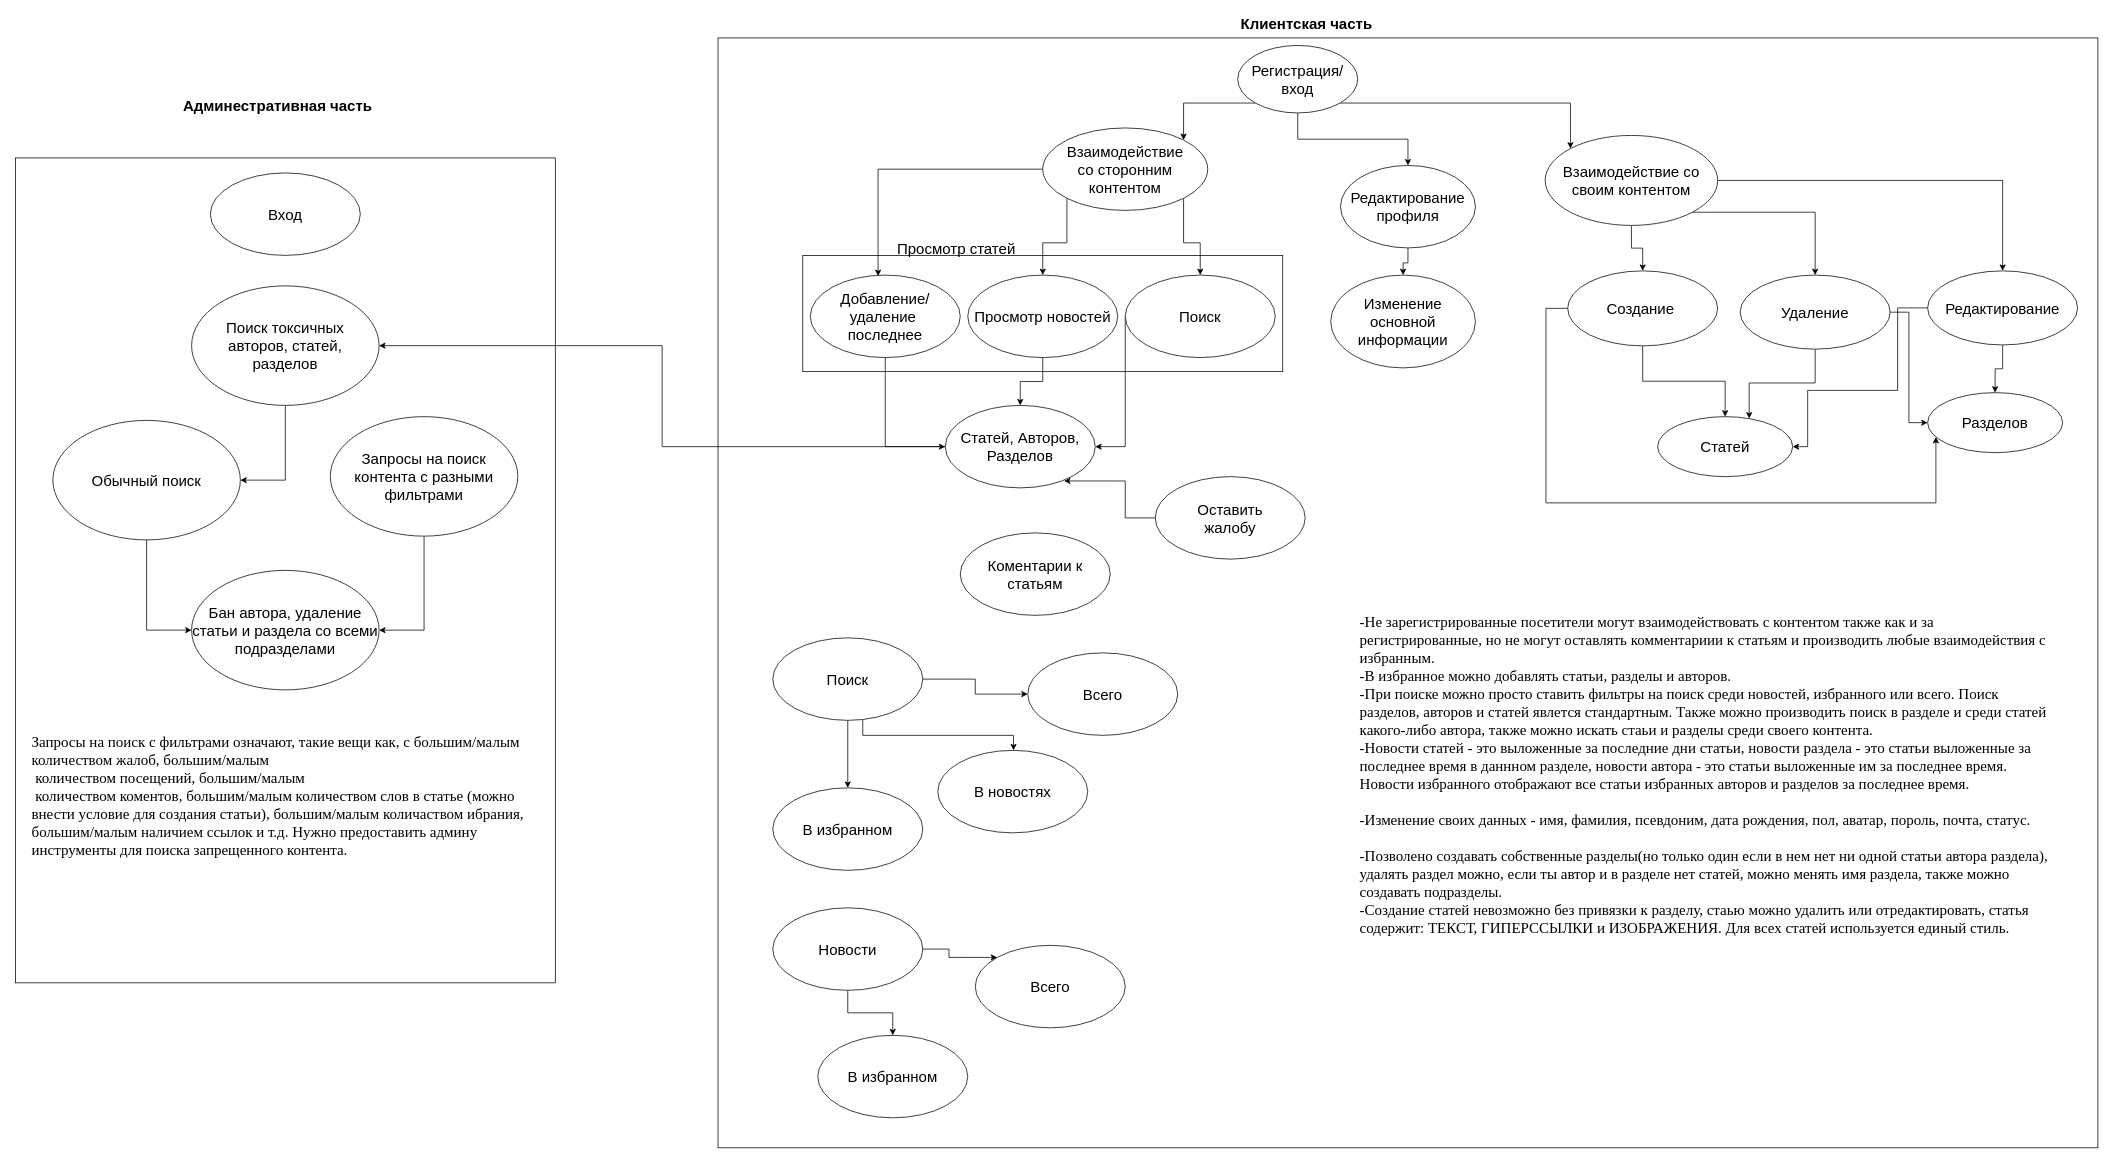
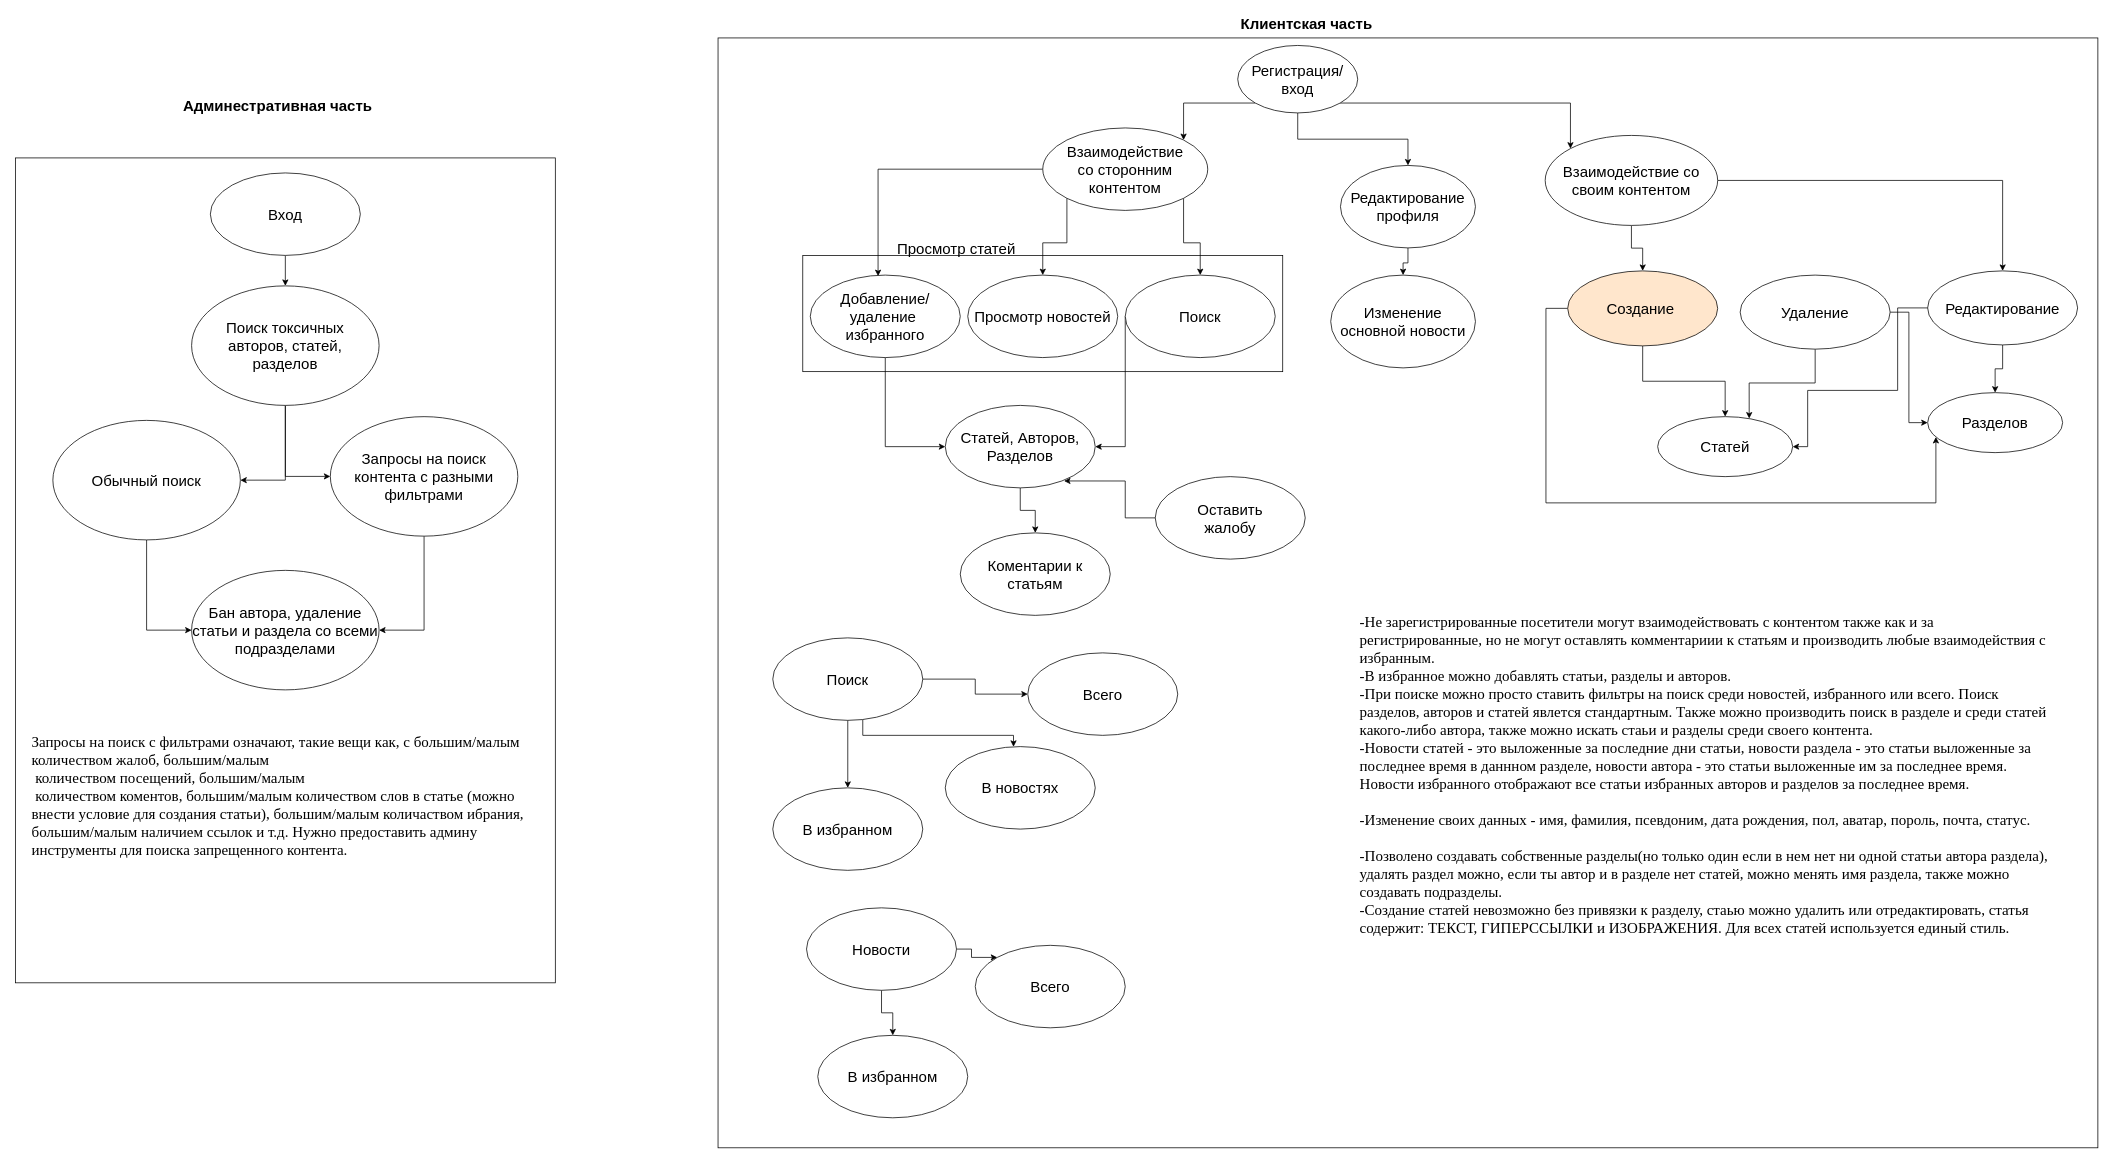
- <mxCell id="16" style="edgeStyle=orthogonalEdgeStyle;rounded=0;orthogonalLoop=1;jettySize=auto;html=1;exitX=1;exitY=1;exitDx=0;exitDy=0;entryX=0.5;entryY=0;entryDx=0;entryDy=0;fontSize=20;" parent="1" source="17" target="41" edge="1"><mxGeometry relative="1" as="geometry" /></mxCell>
+ <mxCell id="56" style="edgeStyle=orthogonalEdgeStyle;rounded=0;orthogonalLoop=1;jettySize=auto;html=1;startArrow=none;startFill=0;endArrow=classic;endFill=1;fontFamily=Verdana;fontSize=20;" parent="1" source="57" target="62" edge="1"><mxGeometry relative="1" as="geometry" /></mxCell>
- <mxCell id="33" value="Создание&amp;nbsp;" style="ellipse;whiteSpace=wrap;html=1;fontSize=20;" parent="1" vertex="1"><mxGeometry x="2090" y="360.63" width="200" height="100" as="geometry" /></mxCell>
+ <mxCell id="33" value="Создание&amp;nbsp;" style="ellipse;whiteSpace=wrap;html=1;fontSize=20;fillColor=#ffe6cc;" parent="1" vertex="1"><mxGeometry x="2090" y="360.63" width="200" height="100" as="geometry" /></mxCell>
- <mxCell id="21" value="Добавление/удаление&amp;nbsp;&lt;br&gt;последнее" style="ellipse;whiteSpace=wrap;html=1;fontSize=20;" parent="1" vertex="1"><mxGeometry x="1080" y="366.25" width="200" height="110" as="geometry" /></mxCell>
+ <mxCell id="21" value="Добавление/удаление&amp;nbsp;&lt;br&gt;избранного" style="ellipse;whiteSpace=wrap;html=1;fontSize=20;" parent="1" vertex="1"><mxGeometry x="1080" y="366.25" width="200" height="110" as="geometry" /></mxCell>
- <mxCell id="30" value="Изменение&lt;br&gt;основной информации" style="ellipse;whiteSpace=wrap;html=1;fontSize=20;" parent="1" vertex="1"><mxGeometry x="1774" y="366.25" width="193" height="123.75" as="geometry" /></mxCell>
+ <mxCell id="30" value="Изменение&lt;br&gt;основной новости" style="ellipse;whiteSpace=wrap;html=1;fontSize=20;" parent="1" vertex="1"><mxGeometry x="1774" y="366.25" width="193" height="123.75" as="geometry" /></mxCell>
- <mxCell id="26" style="edgeStyle=orthogonalEdgeStyle;rounded=0;orthogonalLoop=1;jettySize=auto;html=1;fontSize=20;" parent="1" source="27" target="62" edge="1"><mxGeometry relative="1" as="geometry" /></mxCell>
+ <mxCell id="26" style="edgeStyle=orthogonalEdgeStyle;rounded=0;orthogonalLoop=1;jettySize=auto;html=1;entryX=0.5;entryY=0;entryDx=0;entryDy=0;fontSize=20;" parent="1" source="27" target="28" edge="1"><mxGeometry relative="1" as="geometry" /></mxCell>
- <mxCell id="22" style="edgeStyle=orthogonalEdgeStyle;rounded=0;orthogonalLoop=1;jettySize=auto;html=1;entryX=0.5;entryY=0;entryDx=0;entryDy=0;fontSize=20;" parent="1" source="23" target="27" edge="1"><mxGeometry relative="1" as="geometry" /></mxCell>
+ <mxCell id="61" style="edgeStyle=orthogonalEdgeStyle;rounded=0;orthogonalLoop=1;jettySize=auto;html=1;entryX=0;entryY=0.5;entryDx=0;entryDy=0;startArrow=none;startFill=0;endArrow=classic;endFill=1;fontFamily=Verdana;fontSize=20;" parent="1" source="62" target="64" edge="1"><mxGeometry relative="1" as="geometry" /></mxCell>
- <mxCell id="47" value="В новостях" style="ellipse;whiteSpace=wrap;html=1;fontSize=20;" parent="1" vertex="1"><mxGeometry x="1250" y="1000" width="200" height="110" as="geometry" /></mxCell>
+ <mxCell id="47" value="В новостях" style="ellipse;whiteSpace=wrap;html=1;fontSize=20;" parent="1" vertex="1"><mxGeometry x="1260" y="995" width="200" height="110" as="geometry" /></mxCell>
- <mxCell id="51" value="Новости" style="ellipse;whiteSpace=wrap;html=1;fontSize=20;" parent="1" vertex="1"><mxGeometry x="1030" y="1210" width="200" height="110" as="geometry" /></mxCell>
+ <mxCell id="51" value="Новости" style="ellipse;whiteSpace=wrap;html=1;fontSize=20;" parent="1" vertex="1"><mxGeometry x="1075" y="1210" width="200" height="110" as="geometry" /></mxCell>
